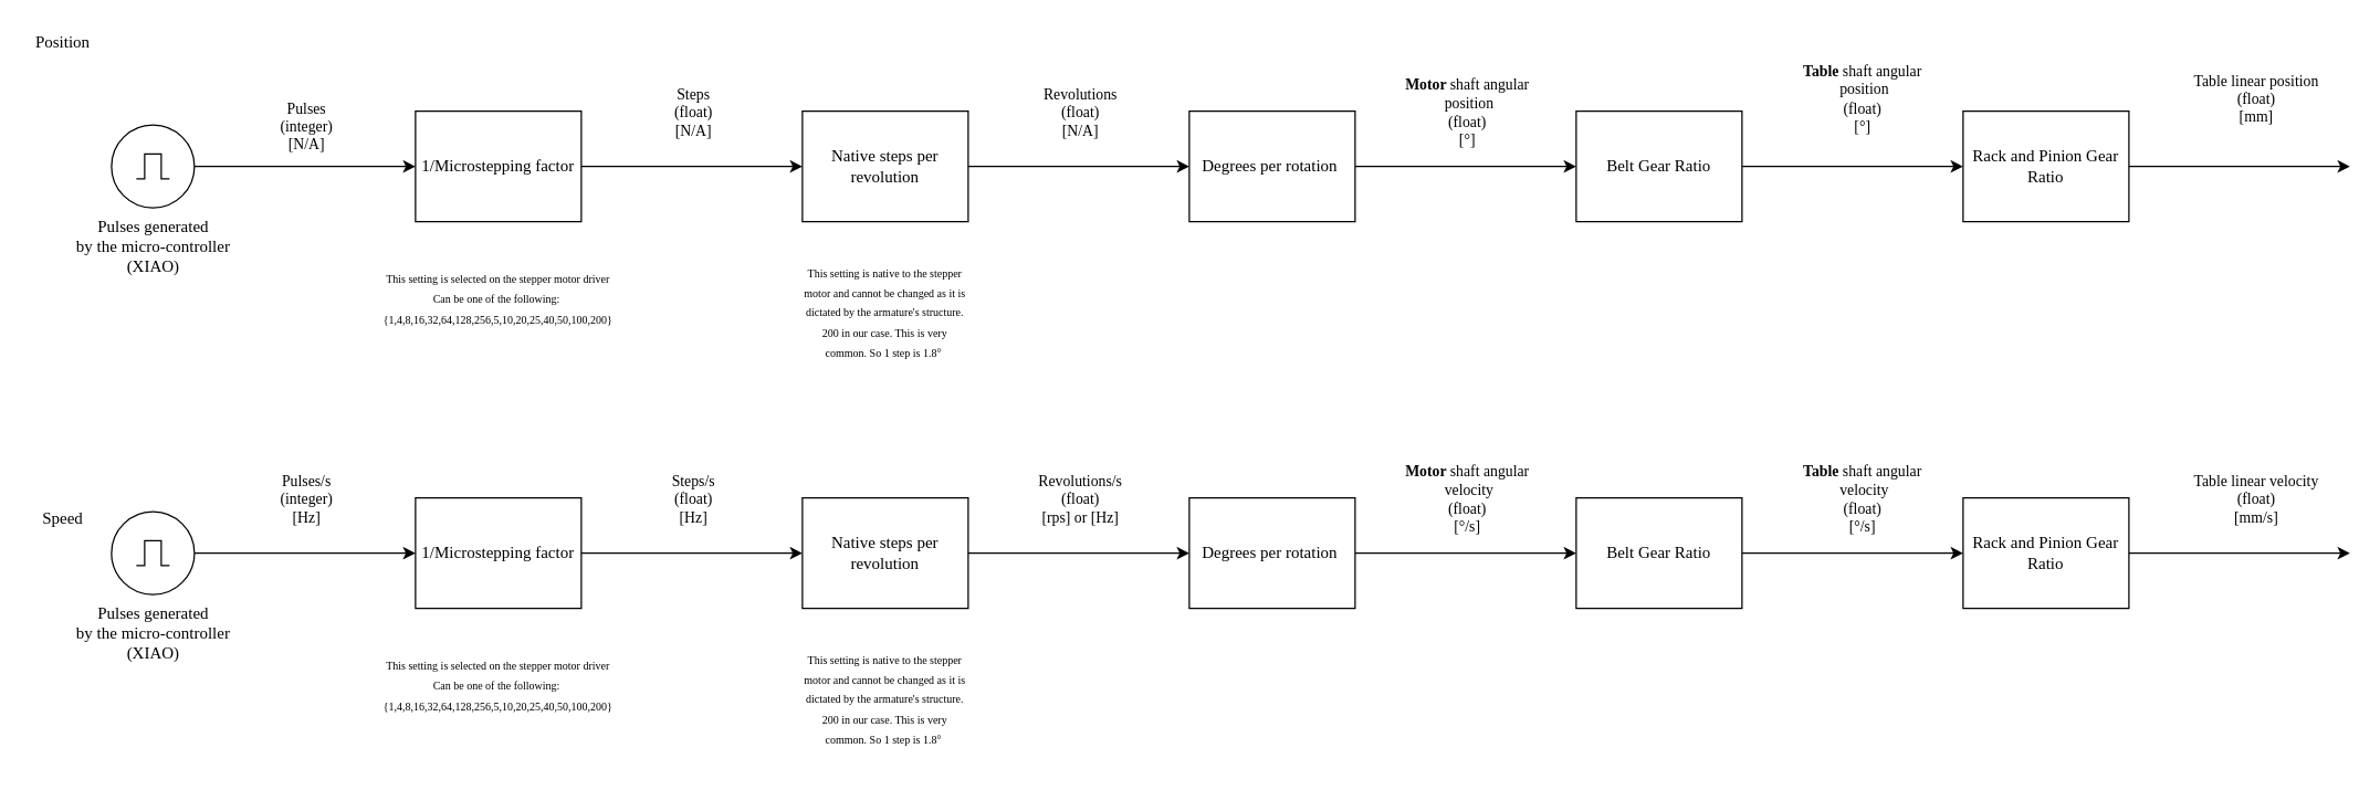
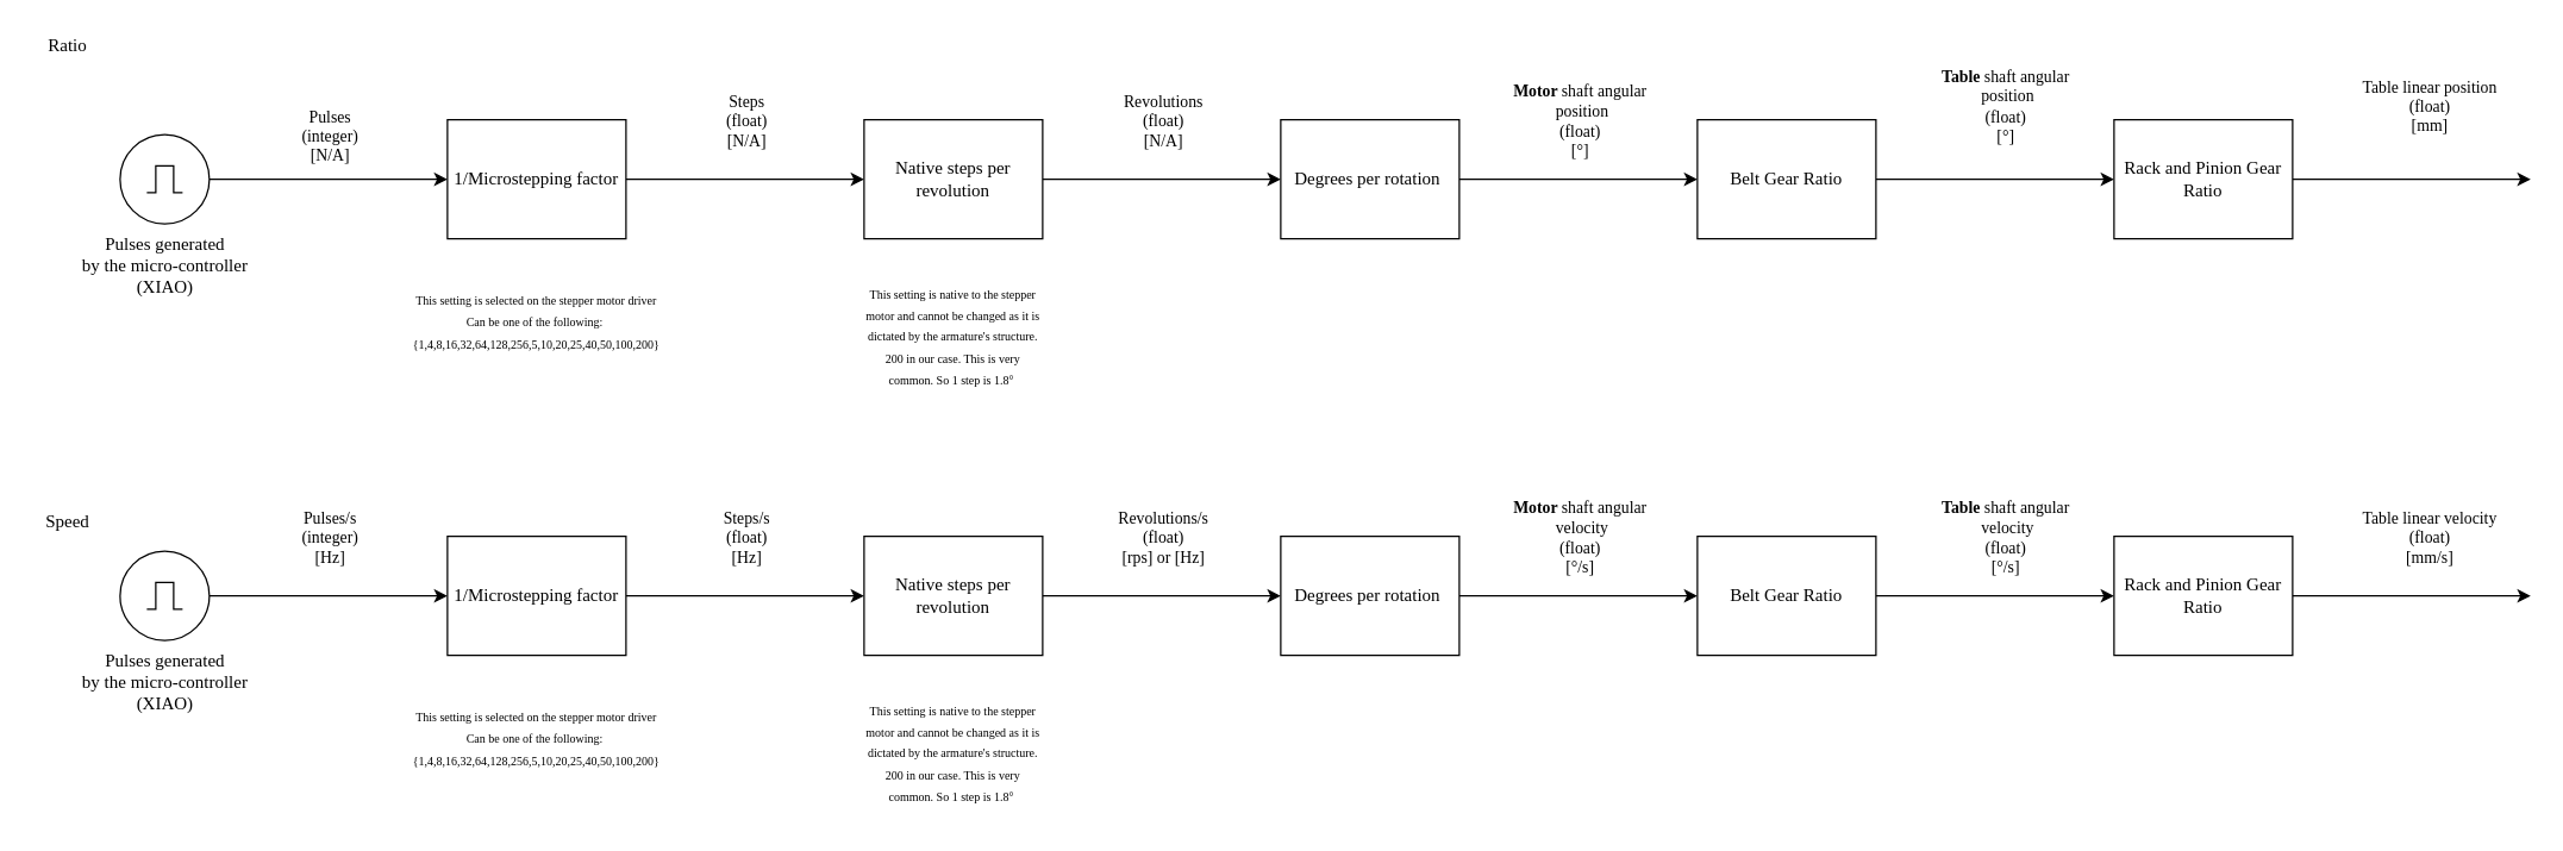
- <mxCell id="8" value="Position" style="text;html=1;strokeColor=none;fillColor=none;align=center;verticalAlign=middle;whiteSpace=wrap;rounded=0;fontFamily=B612;fontSource=https%3A%2F%2Ffonts.googleapis.com%2Fcss%3Ffamily%3DB612;" vertex="1" parent="1"><mxGeometry y="20" width="50" height="20" as="geometry" x="20" /></mxCell>
+ <mxCell id="8" value="Ratio" style="text;html=1;strokeColor=none;fillColor=none;align=center;verticalAlign=middle;whiteSpace=wrap;rounded=0;fontFamily=B612;fontSource=https%3A%2F%2Ffonts.googleapis.com%2Fcss%3Ffamily%3DB612;" vertex="1" parent="1"><mxGeometry y="20" width="50" height="20" as="geometry" x="20" /></mxCell>
- <mxCell id="9" value="Speed" style="text;html=1;strokeColor=none;fillColor=none;align=center;verticalAlign=middle;whiteSpace=wrap;rounded=0;fontFamily=B612;fontSource=https%3A%2F%2Ffonts.googleapis.com%2Fcss%3Ffamily%3DB612;" vertex="1" parent="1"><mxGeometry x="20" y="365" width="50" height="20" as="geometry" /></mxCell>
+ <mxCell id="9" value="Speed" style="text;html=1;strokeColor=none;fillColor=none;align=center;verticalAlign=middle;whiteSpace=wrap;rounded=0;fontFamily=B612;fontSource=https%3A%2F%2Ffonts.googleapis.com%2Fcss%3Ffamily%3DB612;" vertex="1" parent="1"><mxGeometry y="340" width="50" height="20" as="geometry" x="20" /></mxCell>
